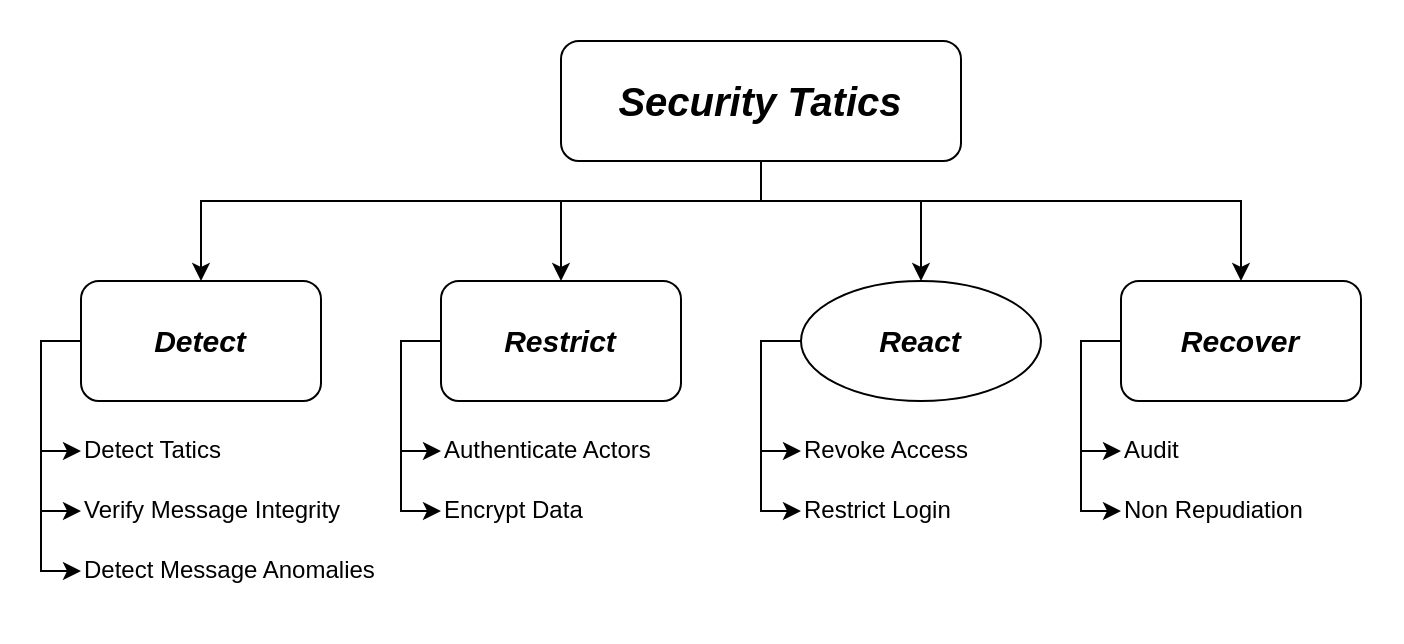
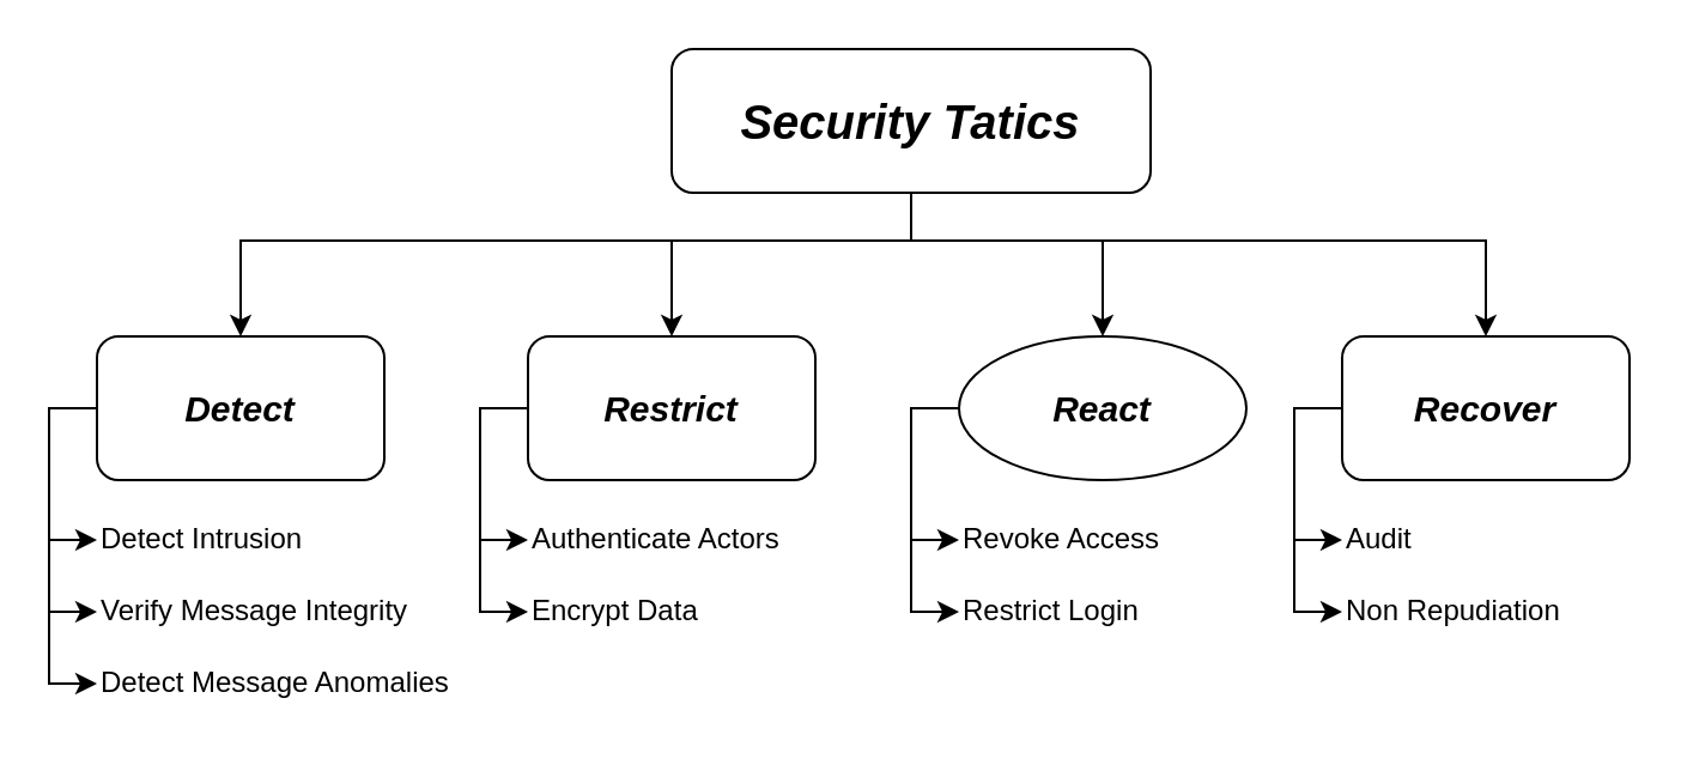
- <mxCell id="20" value="Detect Tatics" style="text;html=1;strokeColor=none;fillColor=none;align=left;verticalAlign=middle;whiteSpace=wrap;rounded=0;fontSize=12;" vertex="1" parent="1"><mxGeometry x="40" y="210" width="120" height="30" as="geometry" /></mxCell>
+ <mxCell id="20" value="Detect Intrusion" style="text;html=1;strokeColor=none;fillColor=none;align=left;verticalAlign=middle;whiteSpace=wrap;rounded=0;fontSize=12;" vertex="1" parent="1"><mxGeometry x="40" y="210" width="120" height="30" as="geometry" /></mxCell>
